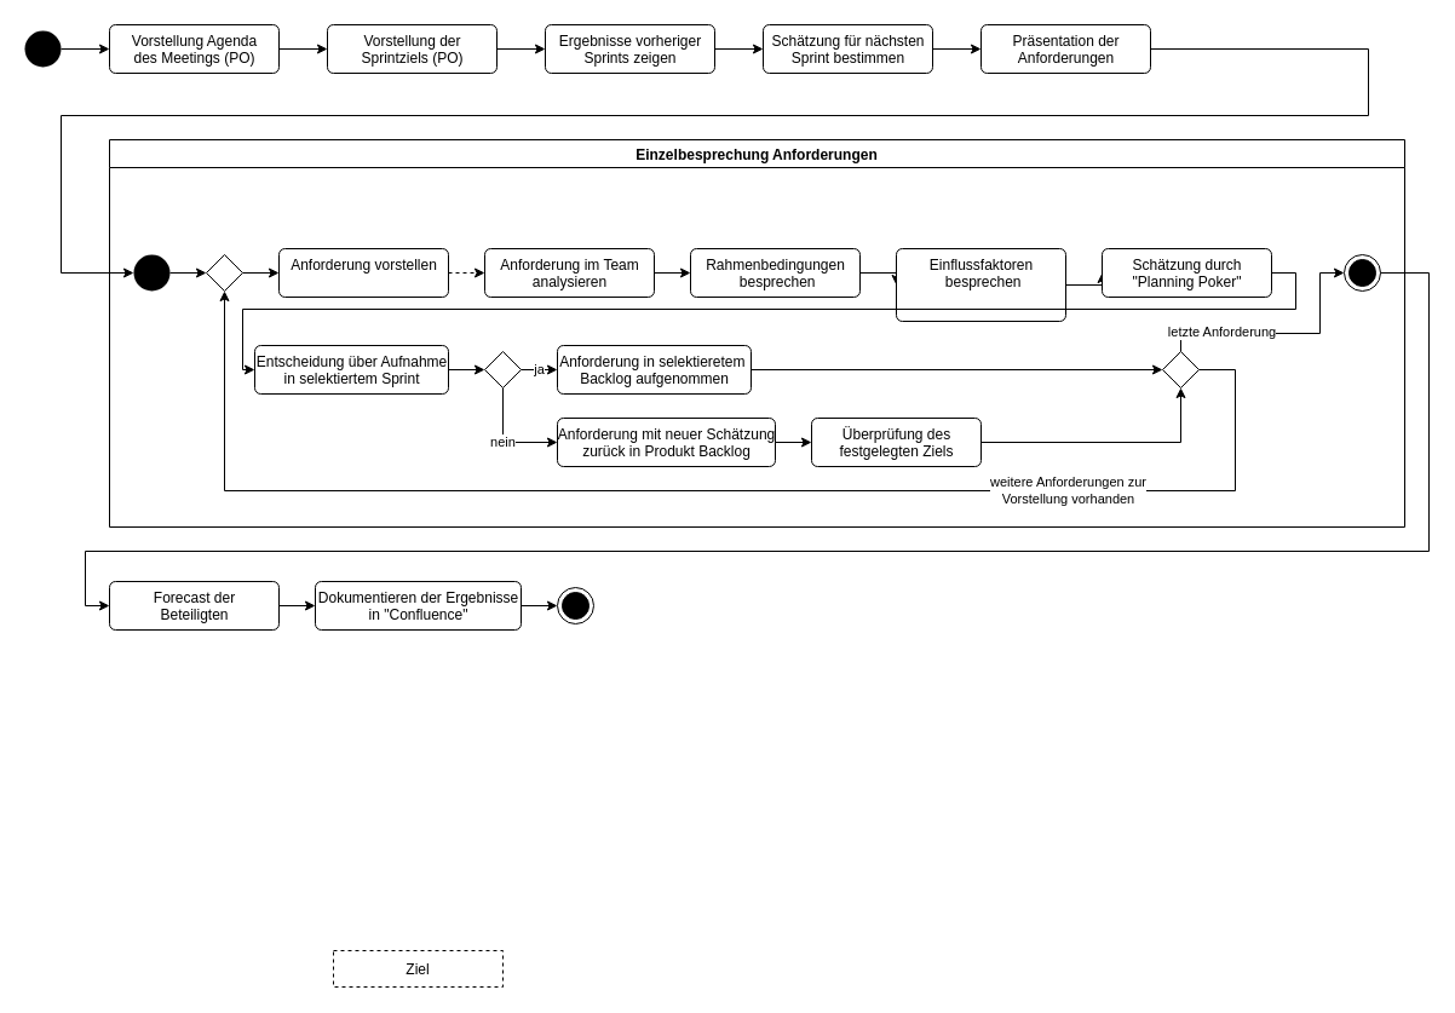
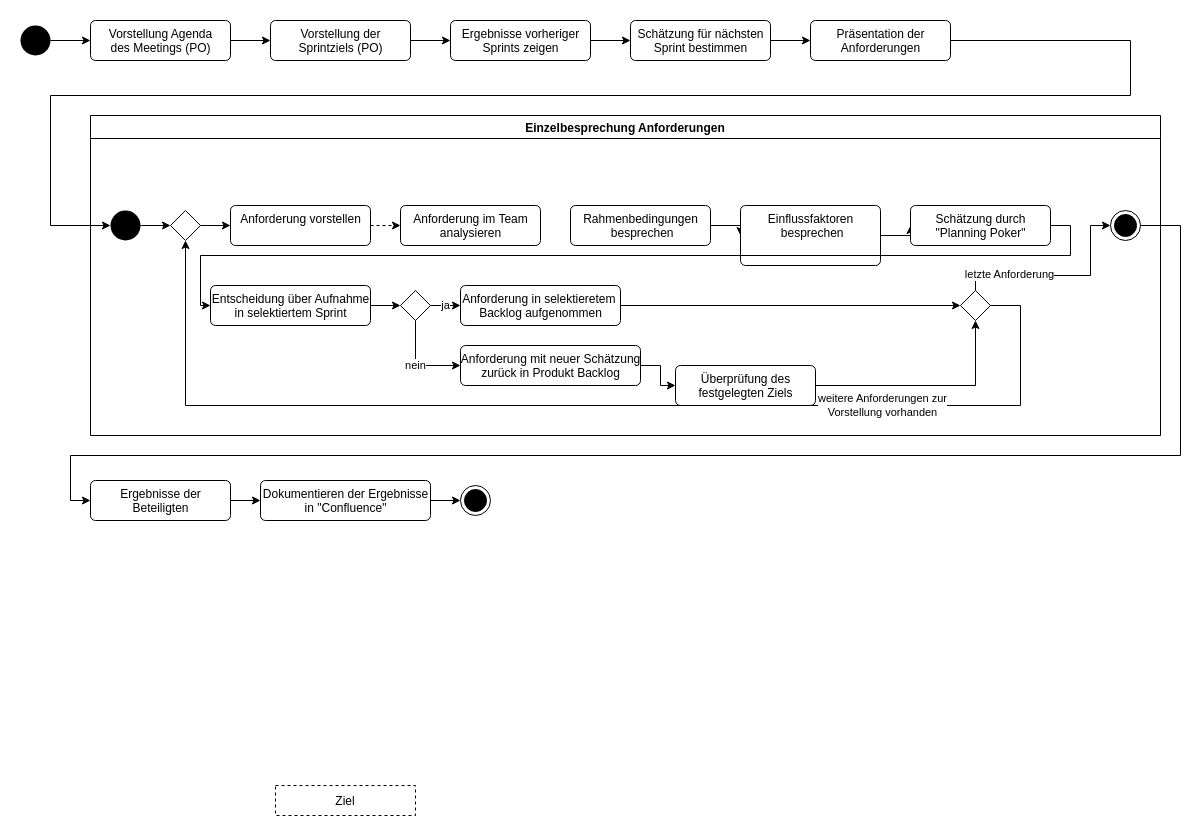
- <mxCell id="13" style="edgeStyle=orthogonalEdgeStyle;rounded=0;orthogonalLoop=1;jettySize=auto;html=1;exitX=1;exitY=0.5;exitDx=0;exitDy=0;entryX=0;entryY=0.5;entryDx=0;entryDy=0;" edge="1" parent="8" source="14" target="16"><mxGeometry relative="1" as="geometry" /></mxCell>
- <mxCell id="38" value="Überprüfung des&lt;br&gt;festgelegten Ziels" style="html=1;align=center;verticalAlign=top;rounded=1;absoluteArcSize=1;arcSize=10;dashed=0;" vertex="1" parent="8"><mxGeometry x="580" y="230" width="140" height="40" as="geometry" /></mxCell>
+ <mxCell id="38" value="Überprüfung des&lt;br&gt;festgelegten Ziels" style="html=1;align=center;verticalAlign=top;rounded=1;absoluteArcSize=1;arcSize=10;dashed=0;" vertex="1" parent="8"><mxGeometry x="585" y="250" width="140" height="40" as="geometry" /></mxCell>
- <mxCell id="40" value="Forecast der&lt;br&gt;Beteiligten" style="html=1;align=center;verticalAlign=top;rounded=1;absoluteArcSize=1;arcSize=10;dashed=0;" vertex="1" parent="1"><mxGeometry x="90" y="480" width="140" height="40" as="geometry" /></mxCell>
+ <mxCell id="40" value="Ergebnisse der&lt;br&gt;Beteiligten" style="html=1;align=center;verticalAlign=top;rounded=1;absoluteArcSize=1;arcSize=10;dashed=0;" vertex="1" parent="1"><mxGeometry x="90" y="480" width="140" height="40" as="geometry" /></mxCell>
